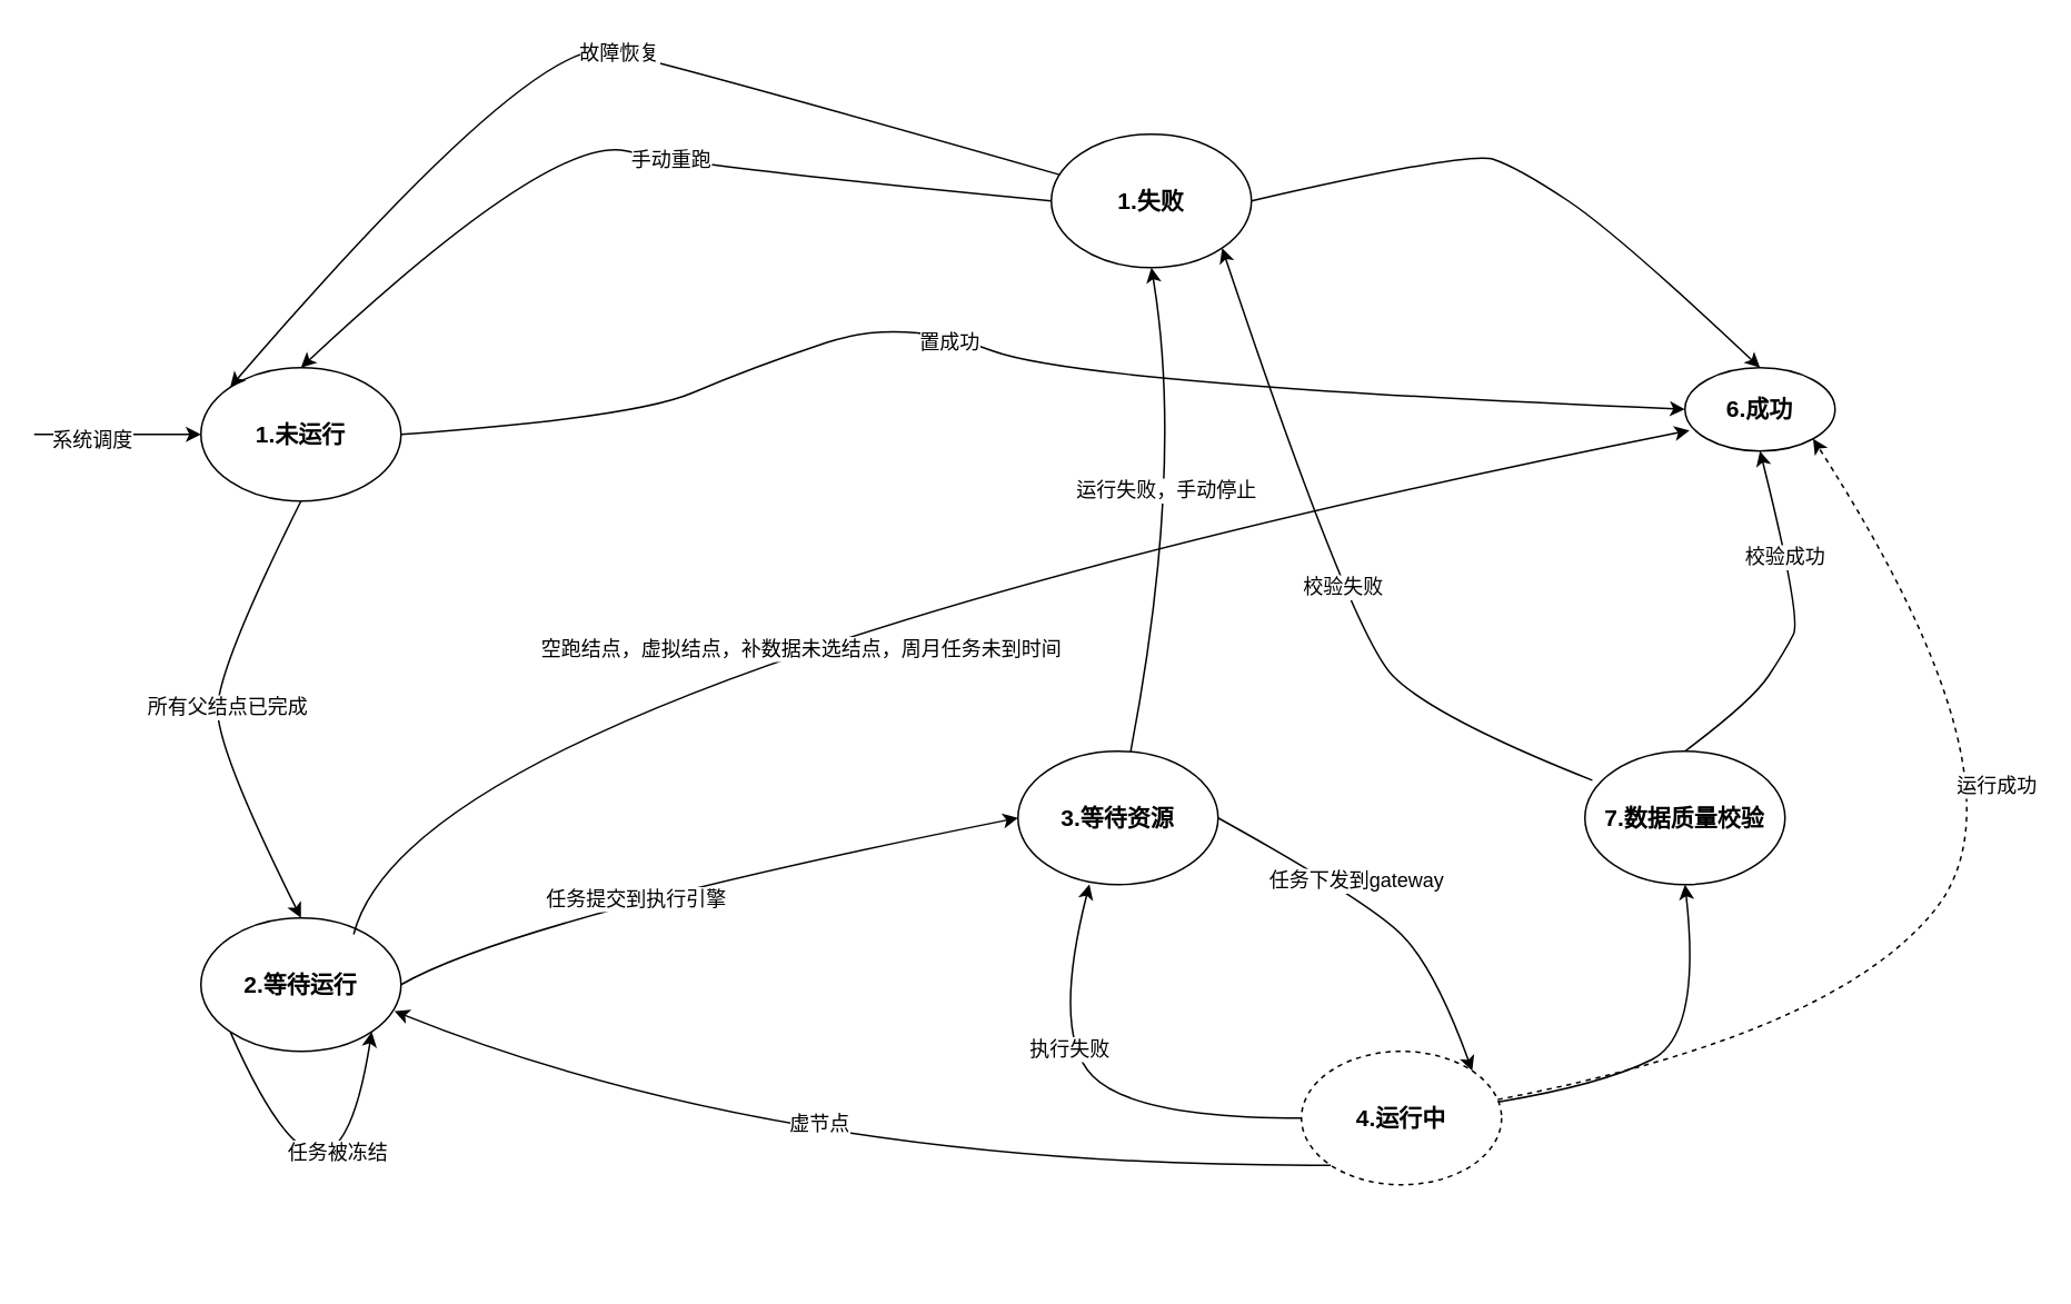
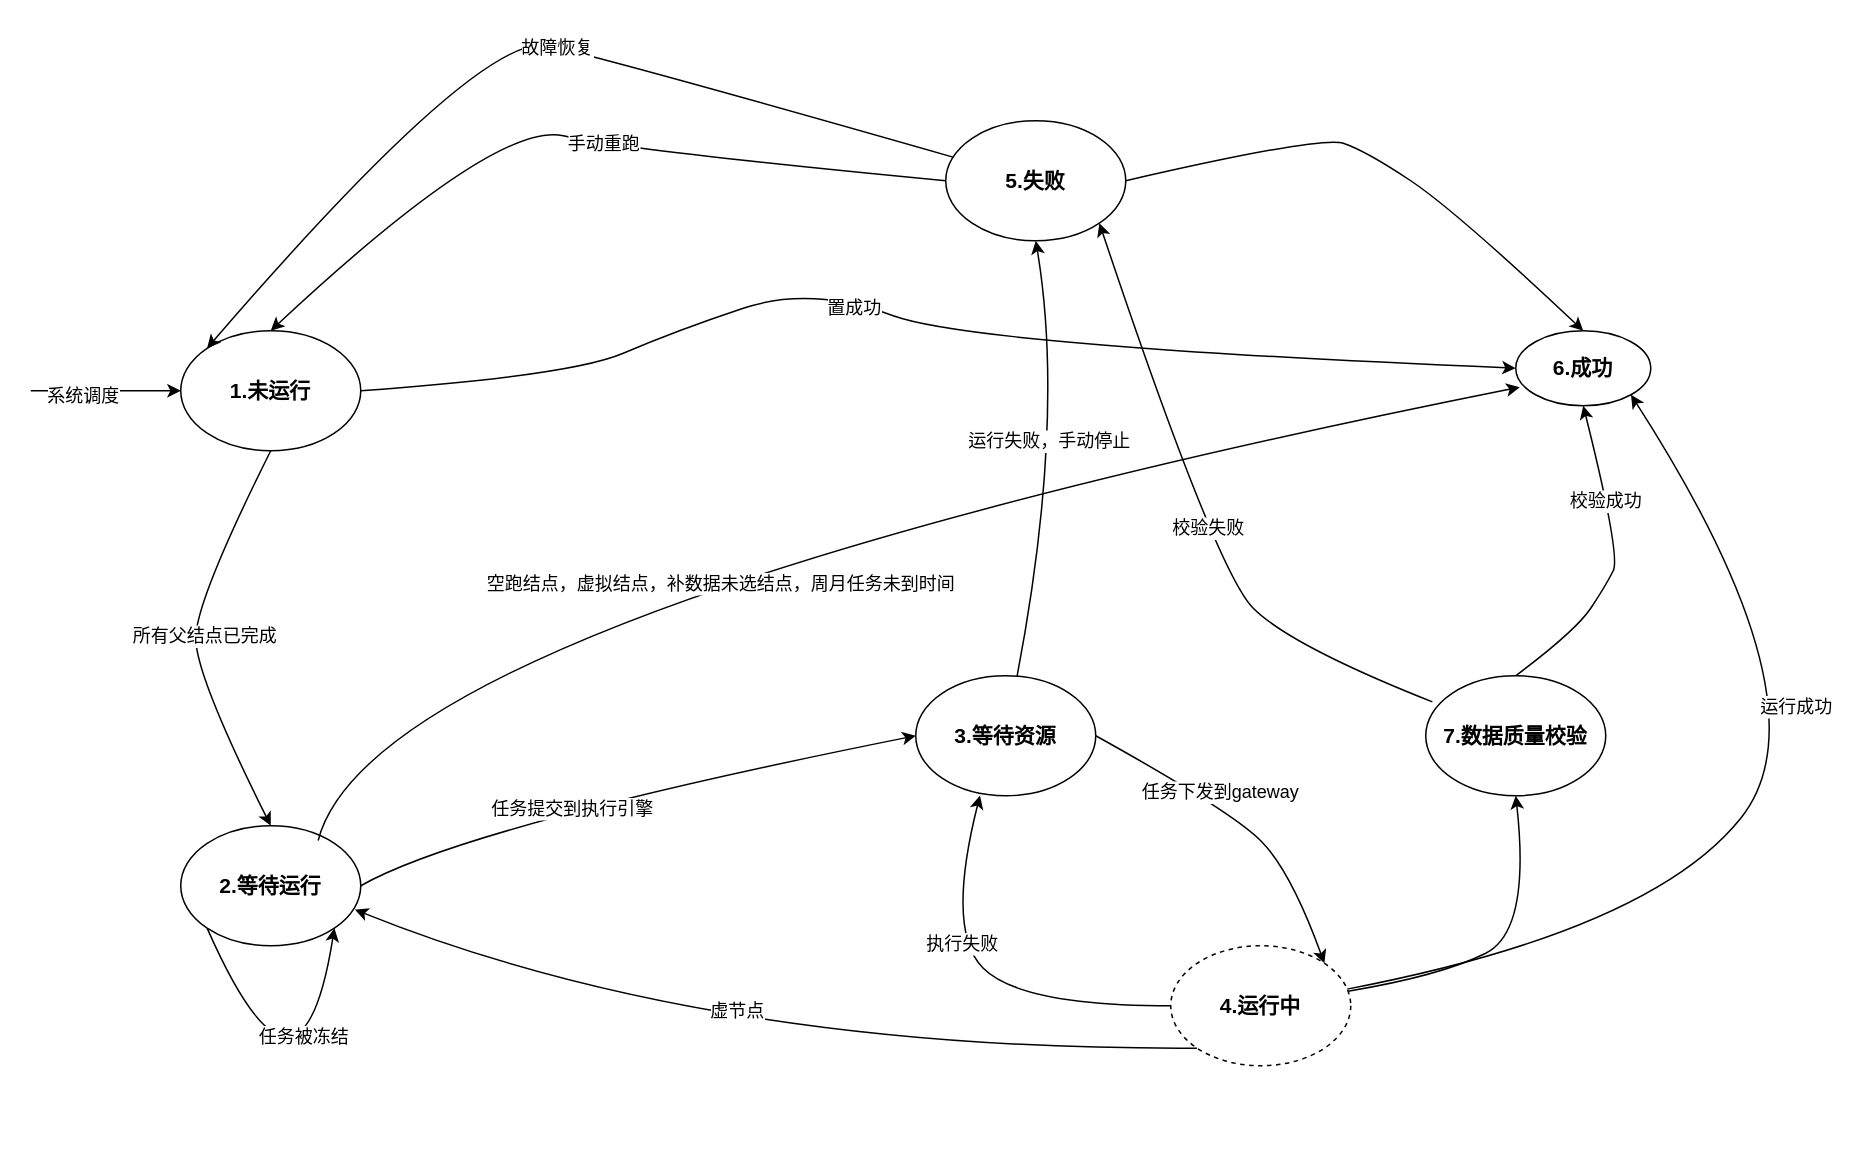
- <mxCell id="6" value="&lt;span style=&quot;font-size: 14px&quot;&gt;&lt;b&gt;1.失败&lt;/b&gt;&lt;/span&gt;" style="ellipse;whiteSpace=wrap;html=1;" vertex="1" parent="1"><mxGeometry x="630" y="80" width="120" height="80" as="geometry" /></mxCell>
+ <mxCell id="6" value="&lt;span style=&quot;font-size: 14px&quot;&gt;&lt;b&gt;5.失败&lt;/b&gt;&lt;/span&gt;" style="ellipse;whiteSpace=wrap;html=1;" vertex="1" parent="1"><mxGeometry x="630" y="80" width="120" height="80" as="geometry" /></mxCell>
- <mxCell id="35" value="" style="curved=1;endArrow=classic;html=1;entryX=1;entryY=1;entryDx=0;entryDy=0;dashed=1;" edge="1" parent="1" source="5" target="7"><mxGeometry width="50" height="50" relative="1" as="geometry"><mxPoint x="1130" y="750" as="sourcePoint" /><mxPoint x="1180" y="700" as="targetPoint" /><Array as="points"><mxPoint x="1100" y="620" /><mxPoint x="1220" y="470" /></Array></mxGeometry></mxCell>
+ <mxCell id="35" value="" style="curved=1;endArrow=classic;html=1;entryX=1;entryY=1;entryDx=0;entryDy=0;" edge="1" parent="1" source="5" target="7"><mxGeometry width="50" height="50" relative="1" as="geometry"><mxPoint x="1130" y="750" as="sourcePoint" /><mxPoint x="1180" y="700" as="targetPoint" /><Array as="points"><mxPoint x="1100" y="620" /><mxPoint x="1220" y="470" /></Array></mxGeometry></mxCell>
